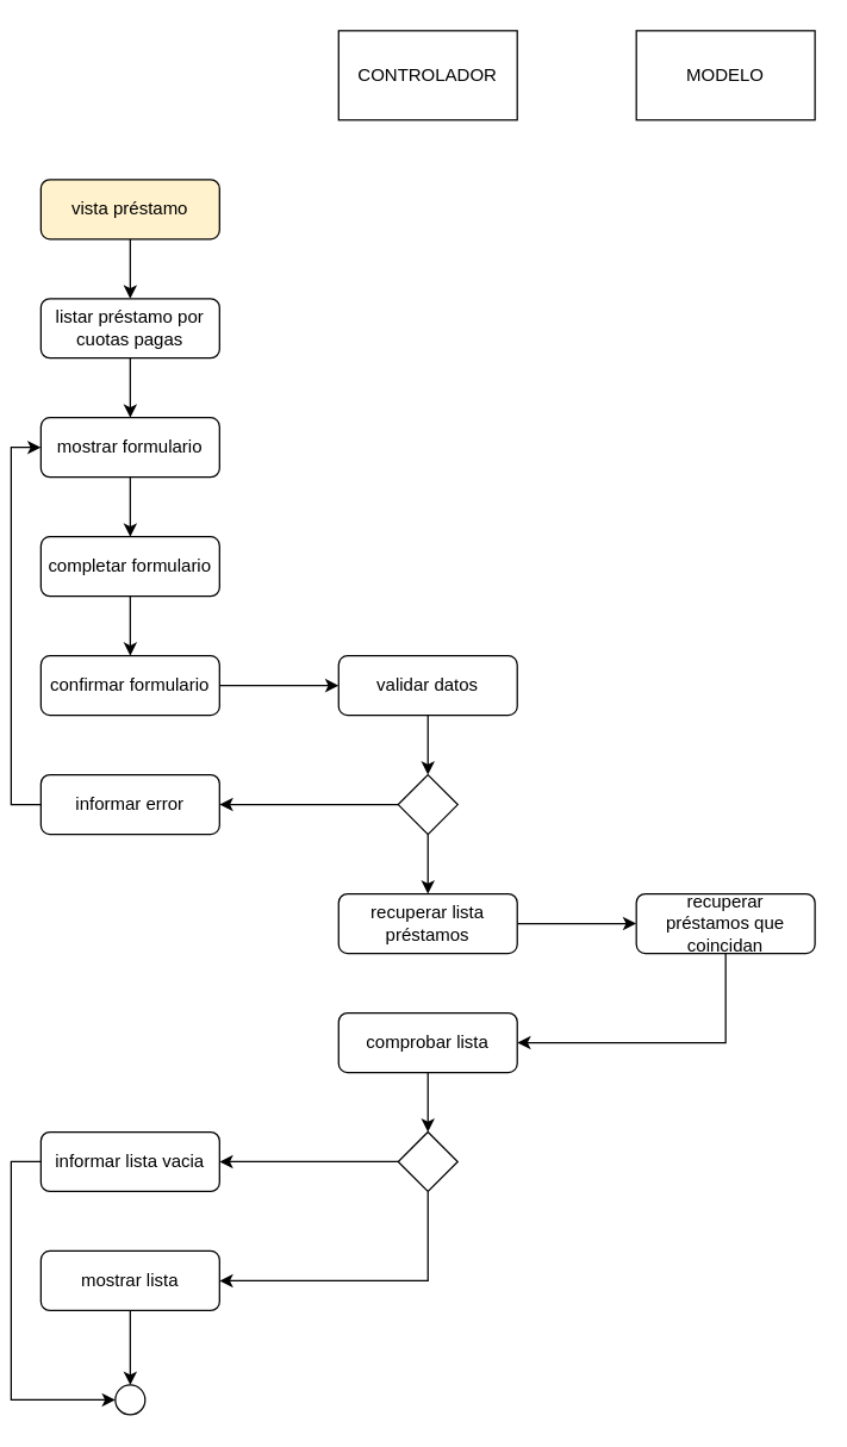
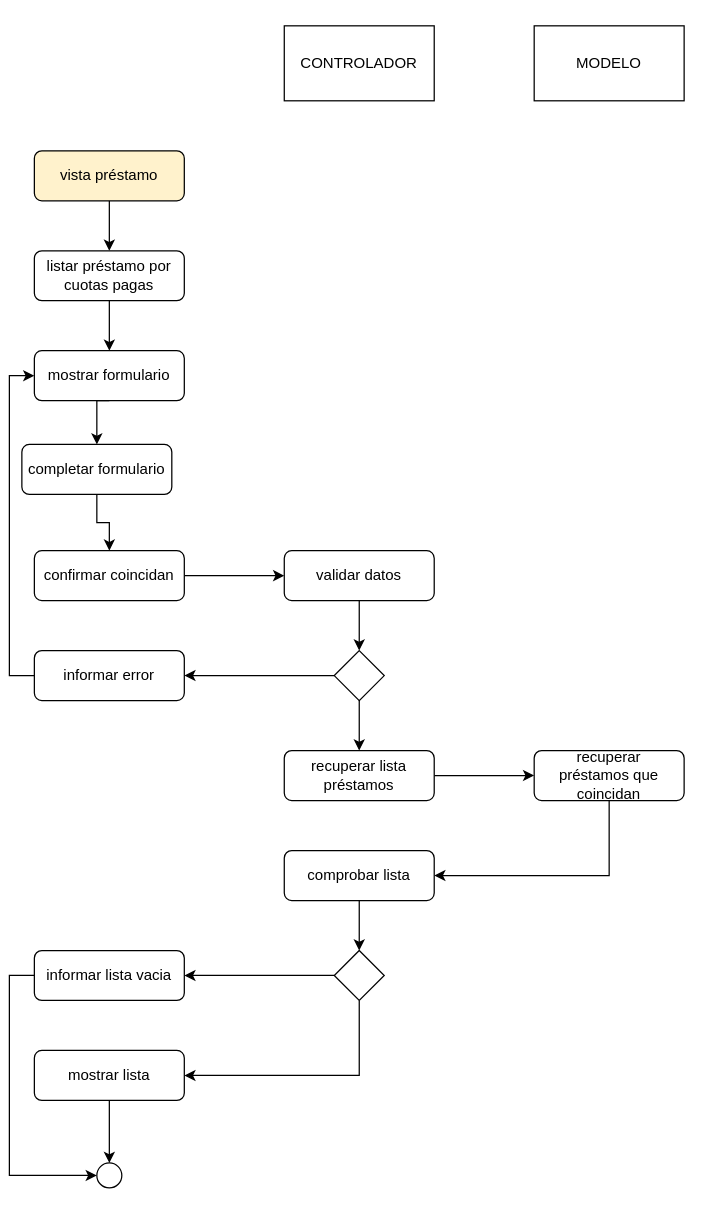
- <mxCell id="25" value="completar formulario" style="rounded=1;whiteSpace=wrap;html=1;" vertex="1" parent="1"><mxGeometry x="20" y="360" width="120" height="40" as="geometry" /></mxCell>
+ <mxCell id="25" value="completar formulario" style="rounded=1;whiteSpace=wrap;html=1;" vertex="1" parent="1"><mxGeometry x="10" y="355" width="120" height="40" as="geometry" /></mxCell>
- <mxCell id="27" value="confirmar formulario" style="rounded=1;whiteSpace=wrap;html=1;" vertex="1" parent="1"><mxGeometry x="20" y="440" width="120" height="40" as="geometry" /></mxCell>
+ <mxCell id="27" value="confirmar coincidan" style="rounded=1;whiteSpace=wrap;html=1;" vertex="1" parent="1"><mxGeometry x="20" y="440" width="120" height="40" as="geometry" /></mxCell>
